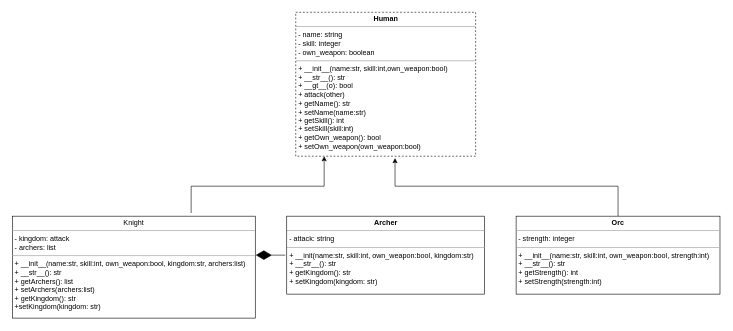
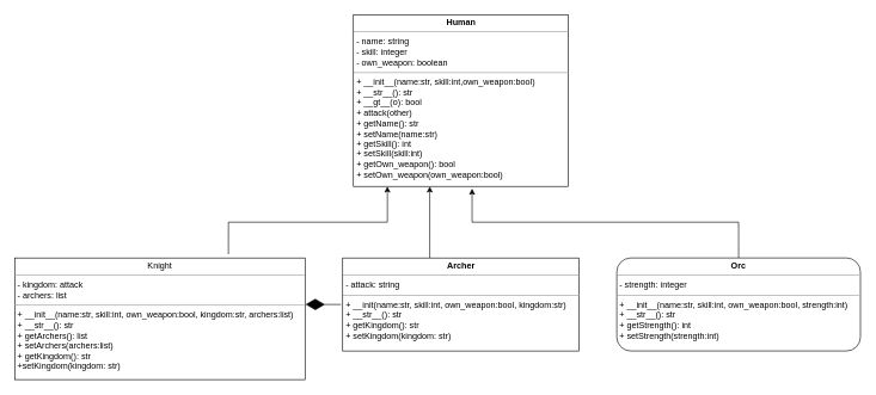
- <mxCell id="5" value="&lt;p style=&quot;margin: 0px ; margin-top: 4px ; text-align: center&quot;&gt;&lt;b&gt;Human&lt;/b&gt;&lt;br&gt;&lt;/p&gt;&lt;hr size=&quot;1&quot;&gt;&lt;p style=&quot;margin: 0px ; margin-left: 4px&quot;&gt;- name: string&lt;br&gt;&lt;/p&gt;&lt;p style=&quot;margin: 0px ; margin-left: 4px&quot;&gt;- skill: integer&lt;br&gt;&lt;/p&gt;&lt;p style=&quot;margin: 0px ; margin-left: 4px&quot;&gt;- own_weapon: boolean&lt;br&gt;&lt;/p&gt;&lt;hr size=&quot;1&quot;&gt;&lt;p style=&quot;margin: 0px ; margin-left: 4px&quot;&gt;+ __init__(name:str, skill:int,own_weapon:bool)&lt;/p&gt;&lt;p style=&quot;margin: 0px ; margin-left: 4px&quot;&gt;+ __str__(): str&lt;/p&gt;&lt;p style=&quot;margin: 0px ; margin-left: 4px&quot;&gt;+ __gt__(o): bool&lt;/p&gt;&lt;p style=&quot;margin: 0px ; margin-left: 4px&quot;&gt;+ attack(other)&lt;br&gt;&lt;/p&gt;&lt;p style=&quot;margin: 0px ; margin-left: 4px&quot;&gt;+ getName(): str&lt;br&gt;&lt;/p&gt;&lt;p style=&quot;margin: 0px ; margin-left: 4px&quot;&gt;+ setName(name:str)&lt;/p&gt;&lt;p style=&quot;margin: 0px ; margin-left: 4px&quot;&gt;+ getSkill(): int&lt;br&gt;&lt;/p&gt;&lt;p style=&quot;margin: 0px ; margin-left: 4px&quot;&gt;+ setSkill(skill:int)&lt;/p&gt;&lt;p style=&quot;margin: 0px ; margin-left: 4px&quot;&gt;+ getOwn_weapon(): bool&lt;br&gt;&lt;/p&gt;&lt;p style=&quot;margin: 0px ; margin-left: 4px&quot;&gt;+ setOwn_weapon(own_weapon:bool)&lt;br&gt;&lt;/p&gt;" style="verticalAlign=top;align=left;overflow=fill;fontSize=12;fontFamily=Helvetica;html=1;dashed=1;" parent="1" vertex="1"><mxGeometry x="492.5" y="20" width="300" height="240" as="geometry" /></mxCell>
+ <mxCell id="5" value="&lt;p style=&quot;margin: 0px ; margin-top: 4px ; text-align: center&quot;&gt;&lt;b&gt;Human&lt;/b&gt;&lt;br&gt;&lt;/p&gt;&lt;hr size=&quot;1&quot;&gt;&lt;p style=&quot;margin: 0px ; margin-left: 4px&quot;&gt;- name: string&lt;br&gt;&lt;/p&gt;&lt;p style=&quot;margin: 0px ; margin-left: 4px&quot;&gt;- skill: integer&lt;br&gt;&lt;/p&gt;&lt;p style=&quot;margin: 0px ; margin-left: 4px&quot;&gt;- own_weapon: boolean&lt;br&gt;&lt;/p&gt;&lt;hr size=&quot;1&quot;&gt;&lt;p style=&quot;margin: 0px ; margin-left: 4px&quot;&gt;+ __init__(name:str, skill:int,own_weapon:bool)&lt;/p&gt;&lt;p style=&quot;margin: 0px ; margin-left: 4px&quot;&gt;+ __str__(): str&lt;/p&gt;&lt;p style=&quot;margin: 0px ; margin-left: 4px&quot;&gt;+ __gt__(o): bool&lt;/p&gt;&lt;p style=&quot;margin: 0px ; margin-left: 4px&quot;&gt;+ attack(other)&lt;br&gt;&lt;/p&gt;&lt;p style=&quot;margin: 0px ; margin-left: 4px&quot;&gt;+ getName(): str&lt;br&gt;&lt;/p&gt;&lt;p style=&quot;margin: 0px ; margin-left: 4px&quot;&gt;+ setName(name:str)&lt;/p&gt;&lt;p style=&quot;margin: 0px ; margin-left: 4px&quot;&gt;+ getSkill(): int&lt;br&gt;&lt;/p&gt;&lt;p style=&quot;margin: 0px ; margin-left: 4px&quot;&gt;+ setSkill(skill:int)&lt;/p&gt;&lt;p style=&quot;margin: 0px ; margin-left: 4px&quot;&gt;+ getOwn_weapon(): bool&lt;br&gt;&lt;/p&gt;&lt;p style=&quot;margin: 0px ; margin-left: 4px&quot;&gt;+ setOwn_weapon(own_weapon:bool)&lt;br&gt;&lt;/p&gt;" style="verticalAlign=top;align=left;overflow=fill;fontSize=12;fontFamily=Helvetica;html=1;" parent="1" vertex="1"><mxGeometry x="492.5" y="20" width="300" height="240" as="geometry" /></mxCell>
+ <mxCell id="4" style="edgeStyle=orthogonalEdgeStyle;rounded=0;orthogonalLoop=1;jettySize=auto;html=1;entryX=0.355;entryY=1;entryDx=0;entryDy=0;entryPerimeter=0;" edge="1" parent="1" source="7" target="5"><mxGeometry relative="1" as="geometry"><mxPoint x="600" y="270" as="targetPoint" /><Array as="points"><mxPoint x="599" y="340" /><mxPoint x="599" y="340" /></Array></mxGeometry></mxCell>
- <mxCell id="6" value="&lt;p style=&quot;margin: 0px ; margin-top: 4px ; text-align: center&quot;&gt;&lt;b&gt;Orc&lt;/b&gt;&lt;br&gt;&lt;/p&gt;&lt;hr size=&quot;1&quot;&gt;&lt;p style=&quot;margin: 0px ; margin-left: 4px&quot;&gt;- strength: integer&lt;br&gt;&lt;/p&gt;&lt;hr size=&quot;1&quot;&gt;&lt;p style=&quot;margin: 0px ; margin-left: 4px&quot;&gt;+ __init__(name:str, skill:int, own_weapon:bool, strength:int)&lt;/p&gt;&lt;p style=&quot;margin: 0px ; margin-left: 4px&quot;&gt;+ __str__(): str&lt;br&gt;&lt;/p&gt;&lt;p style=&quot;margin: 0px ; margin-left: 4px&quot;&gt;+ getStrength(): int&lt;br&gt;&lt;/p&gt;&lt;p style=&quot;margin: 0px ; margin-left: 4px&quot;&gt;+ setStrength(strength:int)&lt;br&gt;&lt;/p&gt;" style="verticalAlign=top;align=left;overflow=fill;fontSize=12;fontFamily=Helvetica;html=1;" parent="1" vertex="1"><mxGeometry x="860" y="360" width="340" height="130" as="geometry" /></mxCell>
+ <mxCell id="6" value="&lt;p style=&quot;margin: 0px ; margin-top: 4px ; text-align: center&quot;&gt;&lt;b&gt;Orc&lt;/b&gt;&lt;br&gt;&lt;/p&gt;&lt;hr size=&quot;1&quot;&gt;&lt;p style=&quot;margin: 0px ; margin-left: 4px&quot;&gt;- strength: integer&lt;br&gt;&lt;/p&gt;&lt;hr size=&quot;1&quot;&gt;&lt;p style=&quot;margin: 0px ; margin-left: 4px&quot;&gt;+ __init__(name:str, skill:int, own_weapon:bool, strength:int)&lt;/p&gt;&lt;p style=&quot;margin: 0px ; margin-left: 4px&quot;&gt;+ __str__(): str&lt;br&gt;&lt;/p&gt;&lt;p style=&quot;margin: 0px ; margin-left: 4px&quot;&gt;+ getStrength(): int&lt;br&gt;&lt;/p&gt;&lt;p style=&quot;margin: 0px ; margin-left: 4px&quot;&gt;+ setStrength(strength:int)&lt;br&gt;&lt;/p&gt;" style="verticalAlign=top;align=left;overflow=fill;fontSize=12;fontFamily=Helvetica;html=1;rounded=1;" parent="1" vertex="1"><mxGeometry x="860" y="360" width="340" height="130" as="geometry" /></mxCell>
